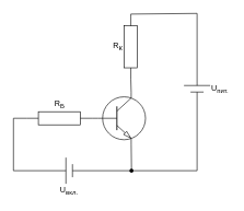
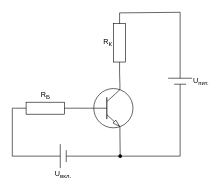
- <mxCell id="5" value="R&lt;sub&gt;Б&lt;/sub&gt;" style="pointerEvents=1;verticalLabelPosition=top;shadow=0;dashed=0;align=center;html=1;verticalAlign=bottom;shape=mxgraph.electrical.resistors.resistor_1;horizontal=1;fixDash=0;noLabel=0;labelPosition=center;" vertex="1" parent="1"><mxGeometry x="40" y="170" width="100" height="20" as="geometry" /></mxCell>
+ <mxCell id="5" value="R&lt;sub&gt;Б&lt;/sub&gt;" style="pointerEvents=1;verticalLabelPosition=top;shadow=0;dashed=0;align=center;html=1;verticalAlign=bottom;shape=mxgraph.electrical.resistors.resistor_1;horizontal=1;fixDash=0;noLabel=0;labelPosition=center;" vertex="1" parent="1"><mxGeometry x="25" y="170" width="100" height="20" as="geometry" /></mxCell>
